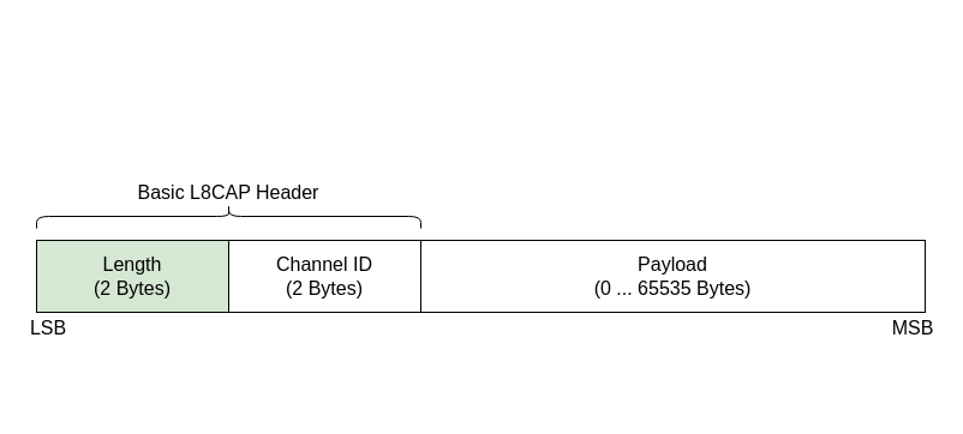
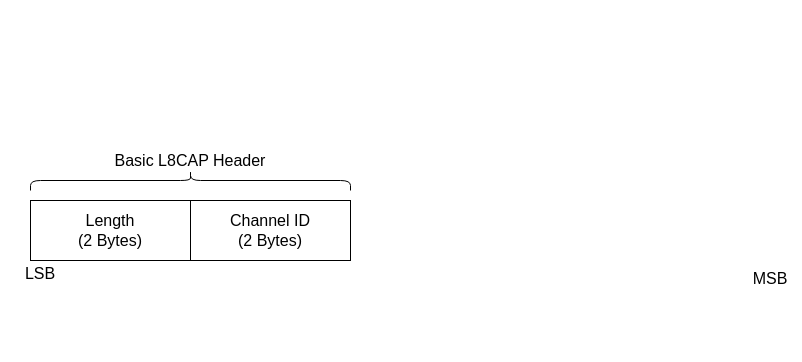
- <mxCell id="4" value="&lt;font style=&quot;font-size: 16px&quot;&gt;Length&lt;br&gt;(2 Bytes)&lt;/font&gt;" style="rounded=0;whiteSpace=wrap;html=1;fillColor=#d5e8d4;" parent="1" vertex="1"><mxGeometry x="30" y="200" width="160" height="60" as="geometry" /></mxCell>
+ <mxCell id="4" value="&lt;font style=&quot;font-size: 16px&quot;&gt;Length&lt;br&gt;(2 Bytes)&lt;/font&gt;" style="rounded=0;whiteSpace=wrap;html=1;" parent="1" vertex="1"><mxGeometry x="30" y="200" width="160" height="60" as="geometry" /></mxCell>
- <mxCell id="2" value="&lt;font style=&quot;font-size: 16px&quot;&gt;Payload&lt;br&gt;(0 ... 65535 Bytes)&lt;br&gt;&lt;/font&gt;" style="rounded=0;whiteSpace=wrap;html=1;" parent="1" vertex="1"><mxGeometry x="350" y="200" width="420" height="60" as="geometry" /></mxCell>
- <mxCell id="7" value="MSB" style="text;html=1;strokeColor=none;fillColor=none;align=center;verticalAlign=middle;whiteSpace=wrap;rounded=0;fontSize=16;" parent="1" vertex="1"><mxGeometry x="740" y="263" width="40" height="20" as="geometry" /></mxCell>
+ <mxCell id="7" value="MSB" style="text;html=1;strokeColor=none;fillColor=none;align=center;verticalAlign=middle;whiteSpace=wrap;rounded=0;fontSize=16;" parent="1" vertex="1"><mxGeometry x="750" y="268" width="40" height="20" as="geometry" /></mxCell>
